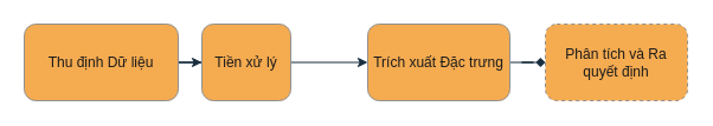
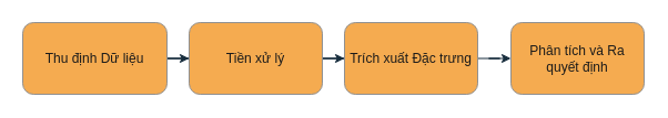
- <mxCell id="5" value="Tiền xử lý" style="rounded=1;whiteSpace=wrap;html=1;strokeColor=#909090;fontColor=#1A1A1A;fillColor=#F5AB50;labelBackgroundColor=none;" vertex="1" parent="1"><mxGeometry x="170" y="20" width="75" height="65" as="geometry" /></mxCell>
+ <mxCell id="5" value="Tiền xử lý" style="rounded=1;whiteSpace=wrap;html=1;strokeColor=#909090;fontColor=#1A1A1A;fillColor=#F5AB50;labelBackgroundColor=none;" vertex="1" parent="1"><mxGeometry x="170" y="20" width="120" height="65" as="geometry" /></mxCell>
- <mxCell id="6" value="" style="edgeStyle=orthogonalEdgeStyle;rounded=0;orthogonalLoop=1;jettySize=auto;html=1;strokeColor=#182E3E;fontColor=default;labelBackgroundColor=none;endArrow=diamond;" edge="1" parent="1" source="7" target="8"><mxGeometry relative="1" as="geometry" /></mxCell>
+ <mxCell id="6" value="" style="edgeStyle=orthogonalEdgeStyle;rounded=0;orthogonalLoop=1;jettySize=auto;html=1;strokeColor=#182E3E;fontColor=default;labelBackgroundColor=none;" edge="1" parent="1" source="7" target="8"><mxGeometry relative="1" as="geometry" /></mxCell>
- <mxCell id="8" value="Phân tích và Ra quyết định" style="rounded=1;whiteSpace=wrap;html=1;strokeColor=#909090;fontColor=#1A1A1A;fillColor=#F5AB50;labelBackgroundColor=none;dashed=1;" vertex="1" parent="1"><mxGeometry x="460" y="20" width="120" height="65" as="geometry" /></mxCell>
+ <mxCell id="8" value="Phân tích và Ra quyết định" style="rounded=1;whiteSpace=wrap;html=1;strokeColor=#909090;fontColor=#1A1A1A;fillColor=#F5AB50;labelBackgroundColor=none;" vertex="1" parent="1"><mxGeometry x="460" y="20" width="120" height="65" as="geometry" /></mxCell>
